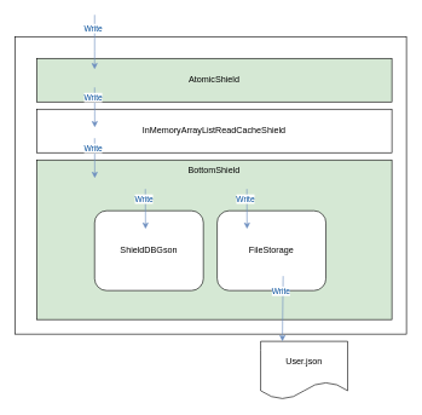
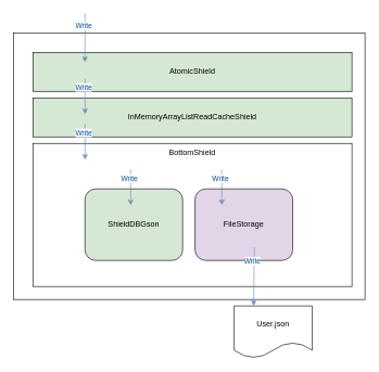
- <mxCell id="4" value="&lt;div&gt;InMemoryArrayListReadCacheShield&lt;/div&gt;" style="rounded=0;whiteSpace=wrap;html=1;" vertex="1" parent="1"><mxGeometry x="50" y="150" width="490" height="60" as="geometry" /></mxCell>
+ <mxCell id="4" value="&lt;div&gt;InMemoryArrayListReadCacheShield&lt;/div&gt;" style="rounded=0;whiteSpace=wrap;html=1;fillColor=#d5e8d4;" vertex="1" parent="1"><mxGeometry x="50" y="150" width="490" height="60" as="geometry" /></mxCell>
- <mxCell id="5" value="&lt;div&gt;BottomShield&lt;/div&gt;" style="rounded=0;whiteSpace=wrap;html=1;verticalAlign=top;fillColor=#d5e8d4;" vertex="1" parent="1"><mxGeometry x="50" y="220" width="490" height="220" as="geometry" /></mxCell>
+ <mxCell id="5" value="&lt;div&gt;BottomShield&lt;/div&gt;" style="rounded=0;whiteSpace=wrap;html=1;verticalAlign=top;" vertex="1" parent="1"><mxGeometry x="50" y="220" width="490" height="220" as="geometry" /></mxCell>
- <mxCell id="6" value="ShieldDBGson" style="rounded=1;whiteSpace=wrap;html=1;" vertex="1" parent="1"><mxGeometry x="130" y="290" width="150" height="110" as="geometry" /></mxCell>
+ <mxCell id="6" value="ShieldDBGson" style="rounded=1;whiteSpace=wrap;html=1;fillColor=#d5e8d4;" vertex="1" parent="1"><mxGeometry x="130" y="290" width="150" height="110" as="geometry" /></mxCell>
- <mxCell id="7" value="FileStorage" style="rounded=1;whiteSpace=wrap;html=1;" vertex="1" parent="1"><mxGeometry x="299" y="290" width="150" height="110" as="geometry" /></mxCell>
+ <mxCell id="7" value="FileStorage" style="rounded=1;whiteSpace=wrap;html=1;fillColor=#e1d5e7;" vertex="1" parent="1"><mxGeometry x="299" y="290" width="150" height="110" as="geometry" /></mxCell>
